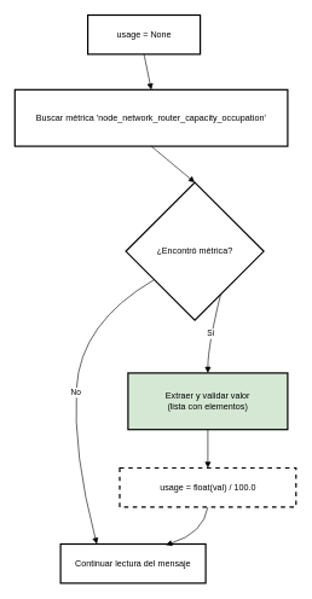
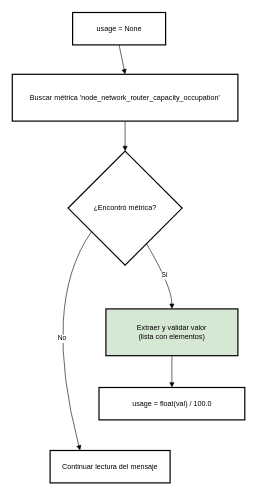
- <mxCell id="3" value="¿Encontró métrica?" style="rhombus;strokeWidth=2;whiteSpace=wrap;" vertex="1" parent="1"><mxGeometry x="173" y="251" width="190" height="190" as="geometry" /></mxCell>
+ <mxCell id="3" value="¿Encontró métrica?" style="rhombus;strokeWidth=2;whiteSpace=wrap;" vertex="1" parent="1"><mxGeometry x="113" y="251" width="190" height="190" as="geometry" /></mxCell>
- <mxCell id="6" value="usage = float(val) / 100.0" style="whiteSpace=wrap;strokeWidth=2;dashed=1;" vertex="1" parent="1"><mxGeometry x="164.5" y="645" width="243" height="54" as="geometry" /></mxCell>
+ <mxCell id="6" value="usage = float(val) / 100.0" style="whiteSpace=wrap;strokeWidth=2;" vertex="1" parent="1"><mxGeometry x="164.5" y="645" width="243" height="54" as="geometry" /></mxCell>
- <mxCell id="11" value="" style="curved=1;startArrow=none;endArrow=block;exitX=0.5;exitY=1;entryX=0.725;entryY=0.022;rounded=0;exitDx=0;exitDy=0;entryDx=0;entryDy=0;entryPerimeter=0;" edge="1" parent="1" source="6" target="4"><mxGeometry relative="1" as="geometry"><Array as="points"><mxPoint x="280" y="735" /></Array></mxGeometry></mxCell>
